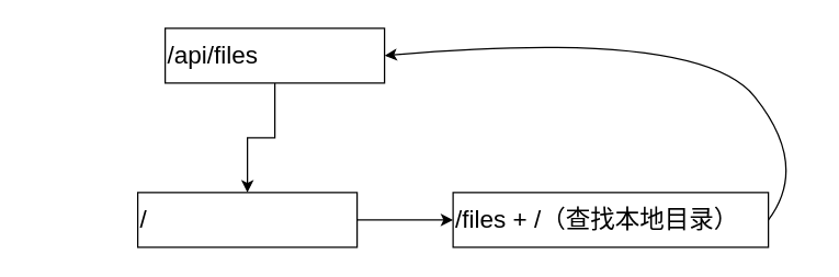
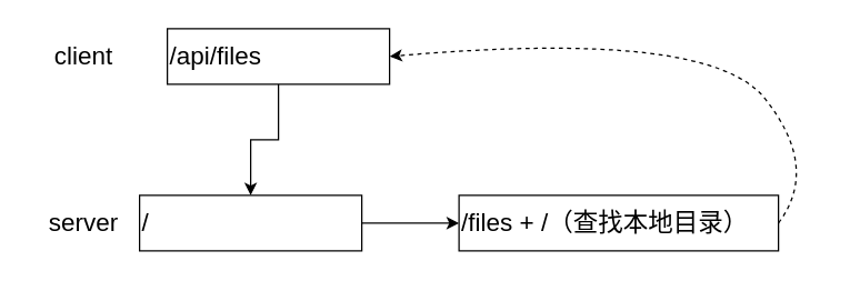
- <mxCell id="9" value="" style="curved=1;endArrow=classic;html=1;fontSize=18;entryX=1;entryY=0.5;entryDx=0;entryDy=0;exitX=1;exitY=0.5;exitDx=0;exitDy=0;" edge="1" parent="1" source="6" target="3"><mxGeometry width="50" height="50" relative="1" as="geometry"><mxPoint x="560" y="180" as="sourcePoint" /><mxPoint x="610" y="130" as="targetPoint" /><Array as="points"><mxPoint x="590" y="120" /><mxPoint x="510" y="20" /></Array></mxGeometry></mxCell>
+ <mxCell id="9" value="" style="curved=1;endArrow=classic;html=1;fontSize=18;entryX=1;entryY=0.5;entryDx=0;entryDy=0;exitX=1;exitY=0.5;exitDx=0;exitDy=0;dashed=1;" edge="1" parent="1" source="6" target="3"><mxGeometry width="50" height="50" relative="1" as="geometry"><mxPoint x="560" y="180" as="sourcePoint" /><mxPoint x="610" y="130" as="targetPoint" /><Array as="points"><mxPoint x="590" y="120" /><mxPoint x="510" y="20" /></Array></mxGeometry></mxCell>
+ <mxCell id="7" value="client" style="text;html=1;strokeColor=none;fillColor=none;align=center;verticalAlign=middle;whiteSpace=wrap;rounded=0;fontSize=18;" vertex="1" parent="1"><mxGeometry x="20" y="30" width="80" height="20" as="geometry" /></mxCell>
+ <mxCell id="8" value="server" style="text;html=1;strokeColor=none;fillColor=none;align=center;verticalAlign=middle;whiteSpace=wrap;rounded=0;fontSize=18;" vertex="1" parent="1"><mxGeometry x="20" y="150" width="80" height="20" as="geometry" /></mxCell>
